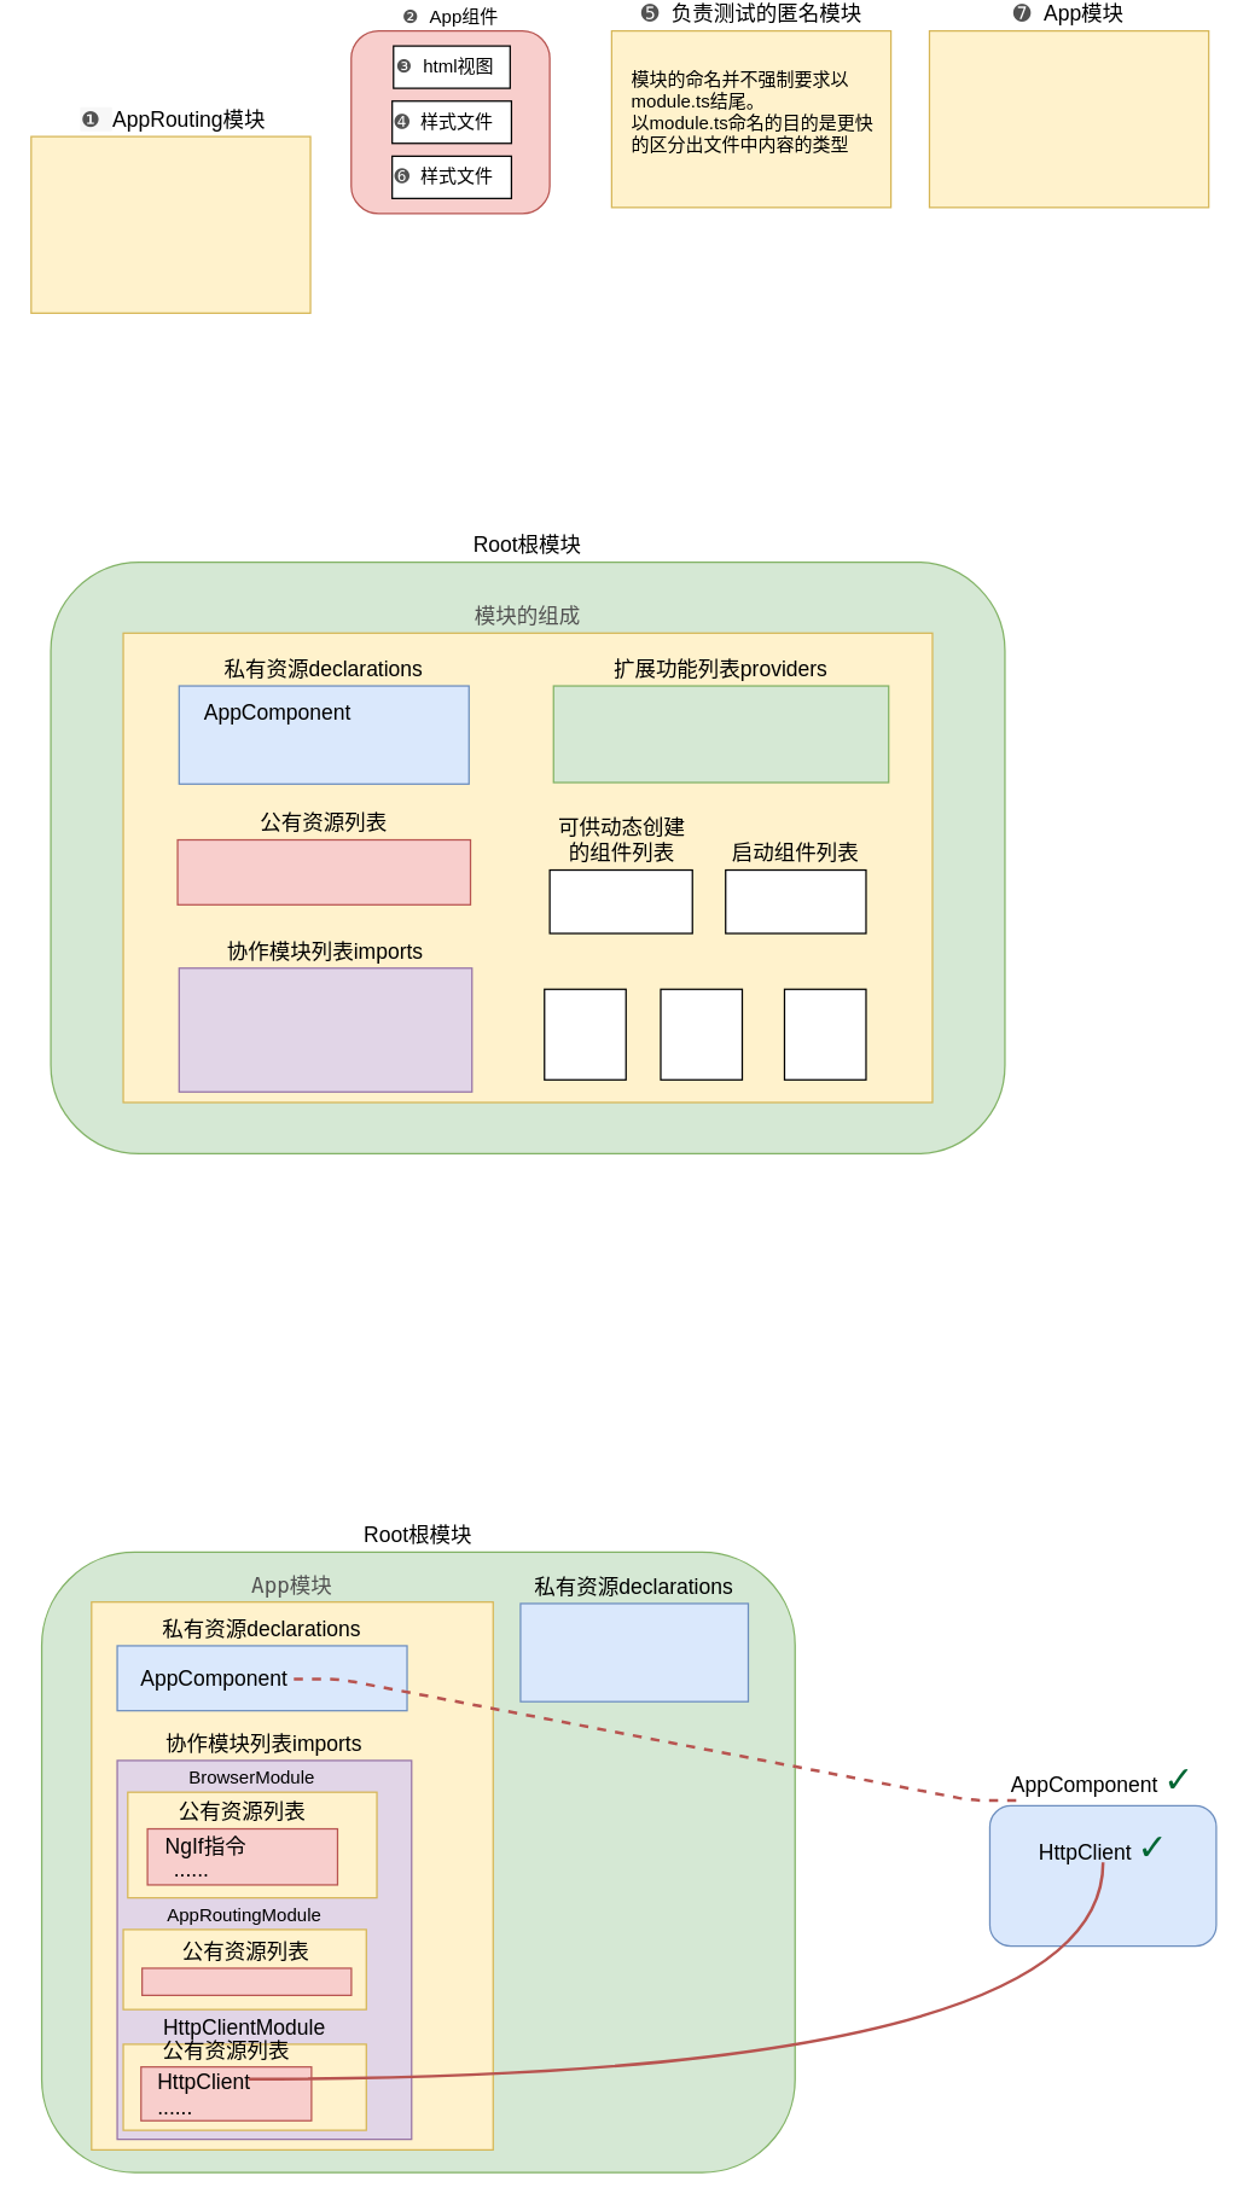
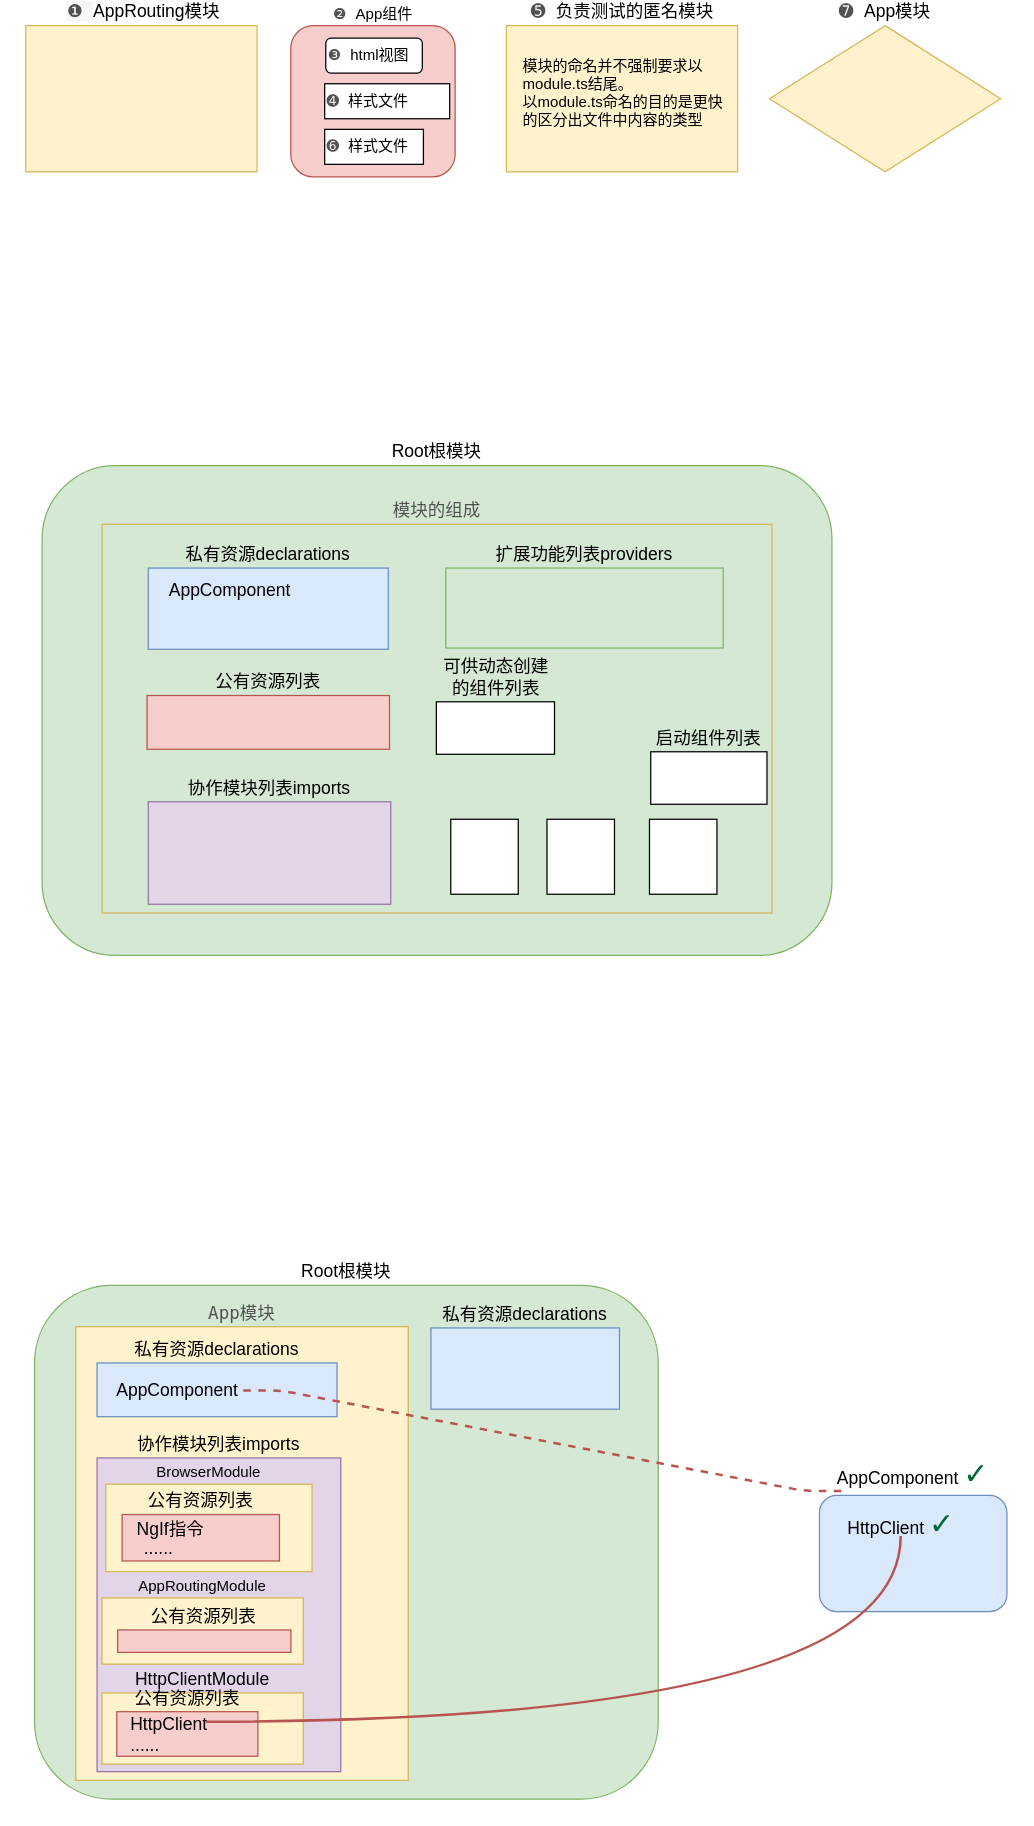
- <mxCell id="7" value="&lt;span style=&quot;background-color: transparent ; font-family: &amp;#34;consolas&amp;#34; , &amp;#34;monaco&amp;#34; , &amp;#34;andale mono&amp;#34; , &amp;#34;ubuntu mono&amp;#34; , monospace ; font-size: 1em ; color: rgb(82 , 82 , 82)&quot;&gt;❸&amp;nbsp;&lt;/span&gt;html视图" style="rounded=0;whiteSpace=wrap;html=1;align=left;" parent="1" vertex="1"><mxGeometry x="260" y="30" width="77.25" height="28" as="geometry" /></mxCell>
+ <mxCell id="7" value="&lt;span style=&quot;background-color: transparent ; font-family: &amp;#34;consolas&amp;#34; , &amp;#34;monaco&amp;#34; , &amp;#34;andale mono&amp;#34; , &amp;#34;ubuntu mono&amp;#34; , monospace ; font-size: 1em ; color: rgb(82 , 82 , 82)&quot;&gt;❸&amp;nbsp;&lt;/span&gt;html视图" style="whiteSpace=wrap;html=1;align=left;rounded=1;" parent="1" vertex="1"><mxGeometry x="260" y="30" width="77.25" height="28" as="geometry" /></mxCell>
- <mxCell id="3" value="&lt;font style=&quot;font-size: 14px&quot;&gt;&lt;span style=&quot;background-color: transparent ; font-family: &amp;#34;consolas&amp;#34; , &amp;#34;monaco&amp;#34; , &amp;#34;andale mono&amp;#34; , &amp;#34;ubuntu mono&amp;#34; , monospace ; color: rgb(82 , 82 , 82) ; text-align: left&quot;&gt;➐&amp;nbsp;&lt;/span&gt;App模块&lt;/font&gt;" style="rounded=0;whiteSpace=wrap;html=1;labelPosition=center;verticalLabelPosition=top;align=center;verticalAlign=bottom;fillColor=#fff2cc;strokeColor=#d6b656;" parent="1" vertex="1"><mxGeometry x="615" y="20" width="185" height="117" as="geometry" /></mxCell>
+ <mxCell id="3" value="&lt;font style=&quot;font-size: 14px&quot;&gt;&lt;span style=&quot;background-color: transparent ; font-family: &amp;#34;consolas&amp;#34; , &amp;#34;monaco&amp;#34; , &amp;#34;andale mono&amp;#34; , &amp;#34;ubuntu mono&amp;#34; , monospace ; color: rgb(82 , 82 , 82) ; text-align: left&quot;&gt;➐&amp;nbsp;&lt;/span&gt;App模块&lt;/font&gt;" style="rhombus;whiteSpace=wrap;html=1;labelPosition=center;verticalLabelPosition=top;align=center;verticalAlign=bottom;fillColor=#fff2cc;strokeColor=#d6b656;" parent="1" vertex="1"><mxGeometry x="615" y="20" width="185" height="117" as="geometry" /></mxCell>
- <mxCell id="8" value="&lt;span style=&quot;background-color: transparent; font-family: consolas, monaco, &amp;quot;andale mono&amp;quot;, &amp;quot;ubuntu mono&amp;quot;, monospace; font-size: 1em; color: rgb(82, 82, 82);&quot;&gt;➍&amp;nbsp;&lt;/span&gt;样式文件" style="rounded=0;whiteSpace=wrap;html=1;align=left;" parent="1" vertex="1"><mxGeometry x="259.13" y="66.5" width="79" height="28" as="geometry" /></mxCell>
+ <mxCell id="8" value="&lt;span style=&quot;background-color: transparent; font-family: consolas, monaco, &amp;quot;andale mono&amp;quot;, &amp;quot;ubuntu mono&amp;quot;, monospace; font-size: 1em; color: rgb(82, 82, 82);&quot;&gt;➍&amp;nbsp;&lt;/span&gt;样式文件" style="rounded=0;whiteSpace=wrap;html=1;align=left;" parent="1" vertex="1"><mxGeometry x="259.13" y="66.5" width="100" height="28" as="geometry" /></mxCell>
- <mxCell id="5" value="&lt;font style=&quot;font-size: 14px&quot;&gt;&amp;nbsp;&lt;span style=&quot;color: rgb(82 , 82 , 82) ; font-family: &amp;#34;consolas&amp;#34; , &amp;#34;monaco&amp;#34; , &amp;#34;andale mono&amp;#34; , &amp;#34;ubuntu mono&amp;#34; , monospace ; text-align: left ; background-color: rgb(247 , 247 , 247)&quot;&gt;❶&amp;nbsp;&lt;/span&gt;AppRouting模块&lt;/font&gt;" style="rounded=0;whiteSpace=wrap;html=1;labelPosition=center;verticalLabelPosition=top;align=center;verticalAlign=bottom;fillColor=#fff2cc;strokeColor=#d6b656;" parent="1" vertex="1"><mxGeometry x="20" y="90" width="185" height="117" as="geometry" /></mxCell>
+ <mxCell id="5" value="&lt;font style=&quot;font-size: 14px&quot;&gt;&amp;nbsp;&lt;span style=&quot;color: rgb(82 , 82 , 82) ; font-family: &amp;#34;consolas&amp;#34; , &amp;#34;monaco&amp;#34; , &amp;#34;andale mono&amp;#34; , &amp;#34;ubuntu mono&amp;#34; , monospace ; text-align: left ; background-color: rgb(247 , 247 , 247)&quot;&gt;❶&amp;nbsp;&lt;/span&gt;AppRouting模块&lt;/font&gt;" style="rounded=0;whiteSpace=wrap;html=1;labelPosition=center;verticalLabelPosition=top;align=center;verticalAlign=bottom;fillColor=#fff2cc;strokeColor=#d6b656;" parent="1" vertex="1"><mxGeometry x="20" y="20" width="185" height="117" as="geometry" /></mxCell>
- <mxCell id="14" value="扩展功能列表providers" style="rounded=0;whiteSpace=wrap;html=1;fontSize=14;align=center;labelPosition=center;verticalLabelPosition=top;verticalAlign=bottom;fillColor=#d5e8d4;strokeColor=#82b366;" parent="1" vertex="1"><mxGeometry x="366" y="454" width="222" height="64" as="geometry" /></mxCell>
+ <mxCell id="14" value="扩展功能列表providers" style="rounded=0;whiteSpace=wrap;html=1;fontSize=14;align=center;labelPosition=center;verticalLabelPosition=top;verticalAlign=bottom;fillColor=#d5e8d4;strokeColor=#82b366;" parent="1" vertex="1"><mxGeometry x="356" y="454" width="222" height="64" as="geometry" /></mxCell>
- <mxCell id="11" value="&lt;div style=&quot;text-align: left&quot;&gt;&lt;span style=&quot;font-size: 14px&quot;&gt;&lt;font color=&quot;#525252&quot; face=&quot;consolas, monaco, andale mono, ubuntu mono, monospace&quot;&gt;模块的组成&lt;/font&gt;&lt;/span&gt;&lt;/div&gt;" style="rounded=0;whiteSpace=wrap;html=1;labelPosition=center;verticalLabelPosition=top;align=center;verticalAlign=bottom;fillColor=#fff2cc;strokeColor=#d6b656;" parent="1" vertex="1"><mxGeometry x="81" y="419" width="536" height="311" as="geometry" /></mxCell>
+ <mxCell id="11" value="&lt;div style=&quot;text-align: left&quot;&gt;&lt;span style=&quot;font-size: 14px&quot;&gt;&lt;font color=&quot;#525252&quot; face=&quot;consolas, monaco, andale mono, ubuntu mono, monospace&quot;&gt;模块的组成&lt;/font&gt;&lt;/span&gt;&lt;/div&gt;" style="rounded=0;whiteSpace=wrap;html=1;labelPosition=center;verticalLabelPosition=top;align=center;verticalAlign=bottom;fillColor=#d5e8d4;strokeColor=#d6b656;" parent="1" vertex="1"><mxGeometry x="81" y="419" width="536" height="311" as="geometry" /></mxCell>
- <mxCell id="16" value="可供动态创建的组件列表" style="rounded=0;whiteSpace=wrap;html=1;fontSize=14;align=center;labelPosition=center;verticalLabelPosition=top;verticalAlign=bottom;" parent="1" vertex="1"><mxGeometry x="363.5" y="576" width="94.5" height="42" as="geometry" /></mxCell>
+ <mxCell id="16" value="可供动态创建的组件列表" style="rounded=0;whiteSpace=wrap;html=1;fontSize=14;align=center;labelPosition=center;verticalLabelPosition=top;verticalAlign=bottom;" parent="1" vertex="1"><mxGeometry x="348.5" y="561" width="94.5" height="42" as="geometry" /></mxCell>
- <mxCell id="15" value="启动组件列表" style="rounded=0;whiteSpace=wrap;html=1;fontSize=14;align=center;labelPosition=center;verticalLabelPosition=top;verticalAlign=bottom;" parent="1" vertex="1"><mxGeometry x="480" y="576" width="93" height="42" as="geometry" /></mxCell>
+ <mxCell id="15" value="启动组件列表" style="rounded=0;whiteSpace=wrap;html=1;fontSize=14;align=center;labelPosition=center;verticalLabelPosition=top;verticalAlign=bottom;" parent="1" vertex="1"><mxGeometry x="520" y="601" width="93" height="42" as="geometry" /></mxCell>
- <mxCell id="36" value="HttpClient&amp;nbsp;&lt;span style=&quot;font-size: x-large ; color: rgb(0 , 102 , 51)&quot;&gt;✓&lt;/span&gt;" style="text;html=1;strokeColor=none;fillColor=none;align=center;verticalAlign=middle;whiteSpace=wrap;rounded=0;fontSize=14;" parent="1" vertex="1"><mxGeometry x="687.5" y="1213.5" width="85" height="20" as="geometry" /></mxCell>
+ <mxCell id="36" value="HttpClient&amp;nbsp;&lt;span style=&quot;font-size: x-large ; color: rgb(0 , 102 , 51)&quot;&gt;✓&lt;/span&gt;" style="text;html=1;strokeColor=none;fillColor=none;align=center;verticalAlign=middle;whiteSpace=wrap;rounded=0;fontSize=14;" parent="1" vertex="1"><mxGeometry x="677.5" y="1208.5" width="85" height="20" as="geometry" /></mxCell>
